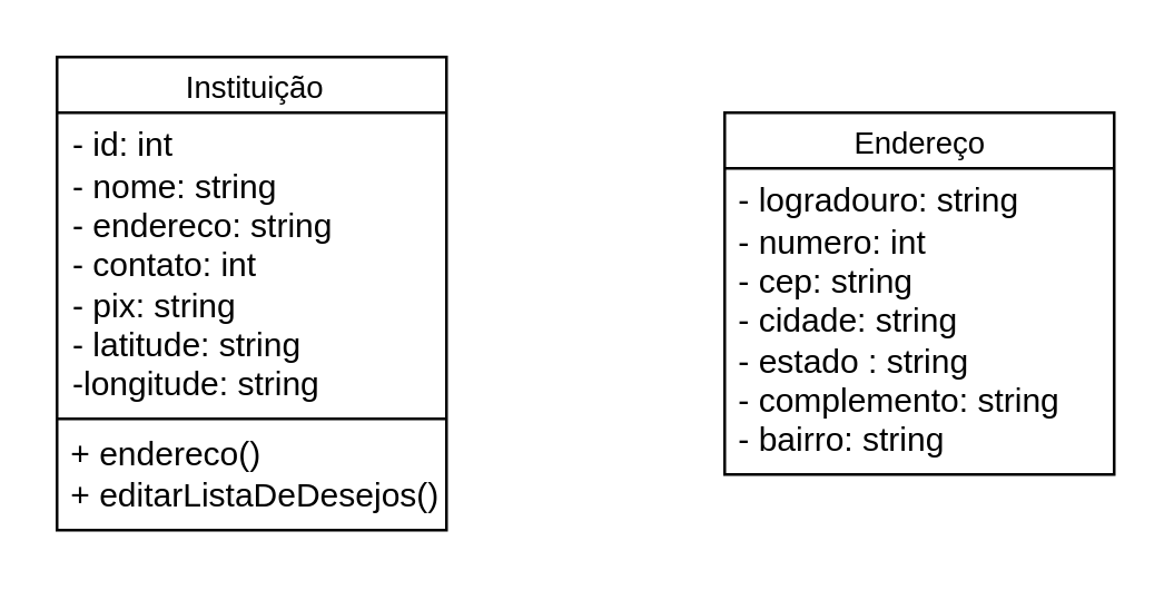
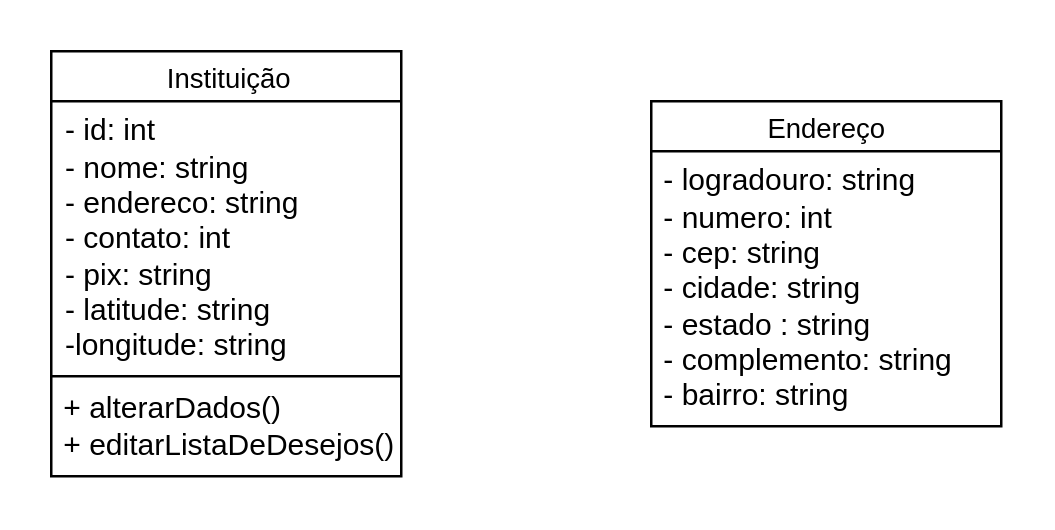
- <mxCell id="7" value="&amp;nbsp;+ endereco()&lt;div&gt;&amp;nbsp;+ editarListaDeDesejos()&lt;/div&gt;" style="text;html=1;align=left;verticalAlign=middle;resizable=0;points=[];autosize=1;strokeColor=none;fillColor=none;" vertex="1" parent="1"><mxGeometry x="20" y="150" width="160" height="40" as="geometry" /></mxCell>
+ <mxCell id="7" value="&amp;nbsp;+ alterarDados()&lt;div&gt;&amp;nbsp;+ editarListaDeDesejos()&lt;/div&gt;" style="text;html=1;align=left;verticalAlign=middle;resizable=0;points=[];autosize=1;strokeColor=none;fillColor=none;" vertex="1" parent="1"><mxGeometry x="20" y="150" width="160" height="40" as="geometry" /></mxCell>
